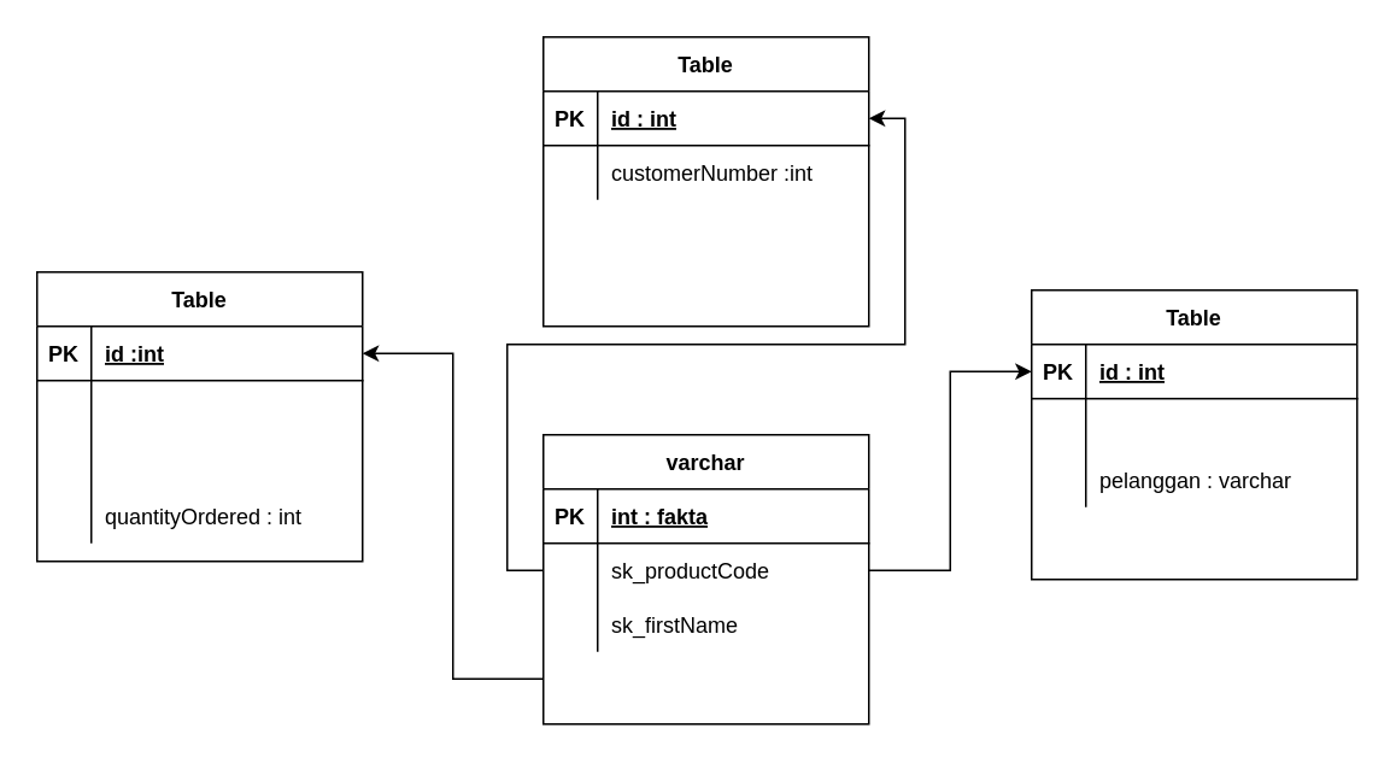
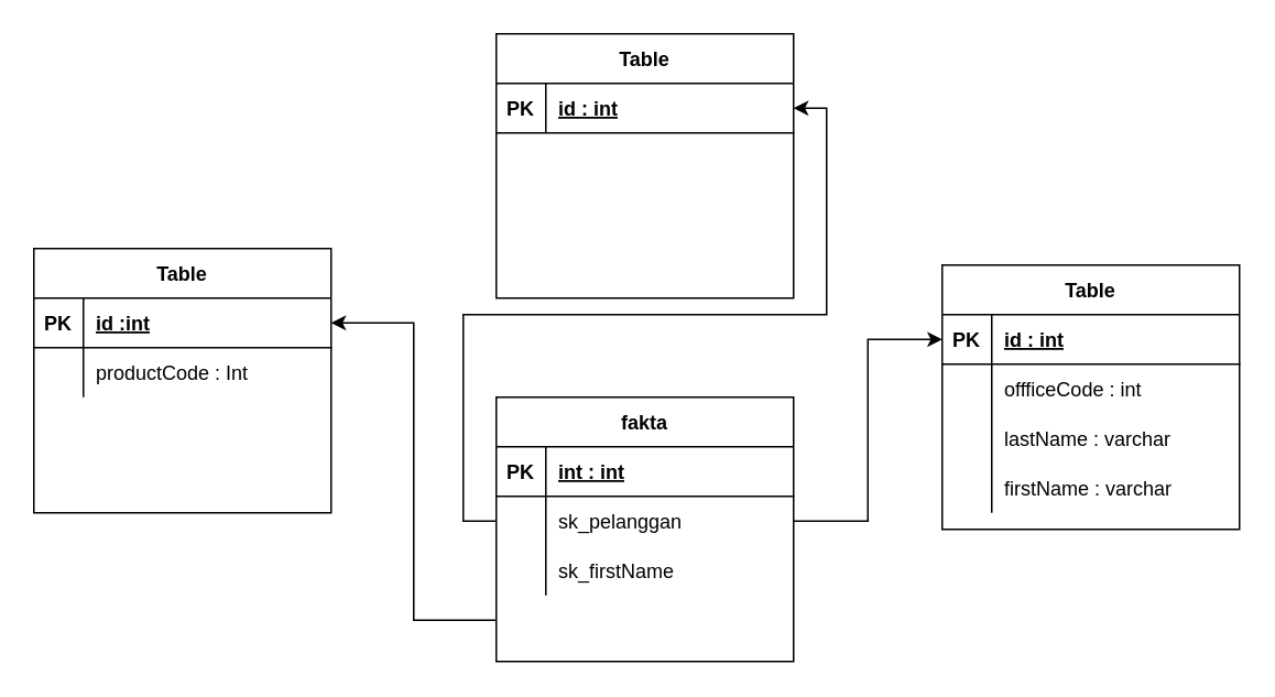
- <mxCell id="20" value="customerNumber :int" style="shape=partialRectangle;connectable=0;fillColor=none;top=0;left=0;bottom=0;right=0;align=left;spacingLeft=6;overflow=hidden;" vertex="1" parent="18"><mxGeometry x="30" width="150" height="30" as="geometry"><mxRectangle width="150" height="30" as="alternateBounds" /></mxGeometry></mxCell>
+ <mxCell id="8" value="productCode : Int" style="shape=partialRectangle;connectable=0;fillColor=none;top=0;left=0;bottom=0;right=0;align=left;spacingLeft=6;overflow=hidden;" vertex="1" parent="6"><mxGeometry x="30" width="150" height="30" as="geometry"><mxRectangle width="150" height="30" as="alternateBounds" /></mxGeometry></mxCell>
+ <mxCell id="31" value="offficeCode : int" style="shape=partialRectangle;connectable=0;fillColor=none;top=0;left=0;bottom=0;right=0;align=left;spacingLeft=6;overflow=hidden;" vertex="1" parent="29"><mxGeometry x="30" width="150" height="30" as="geometry"><mxRectangle width="150" height="30" as="alternateBounds" /></mxGeometry></mxCell>
- <mxCell id="38" value="varchar" style="shape=table;startSize=30;container=1;collapsible=1;childLayout=tableLayout;fixedRows=1;rowLines=0;fontStyle=1;align=center;resizeLast=1;" vertex="1" parent="1"><mxGeometry x="300" y="240" width="180" height="160" as="geometry" /></mxCell>
+ <mxCell id="38" value="fakta" style="shape=table;startSize=30;container=1;collapsible=1;childLayout=tableLayout;fixedRows=1;rowLines=0;fontStyle=1;align=center;resizeLast=1;" vertex="1" parent="1"><mxGeometry x="300" y="240" width="180" height="160" as="geometry" /></mxCell>
- <mxCell id="34" value="pelanggan : varchar" style="shape=partialRectangle;connectable=0;fillColor=none;top=0;left=0;bottom=0;right=0;align=left;spacingLeft=6;overflow=hidden;" vertex="1" parent="32"><mxGeometry x="30" width="150" height="30" as="geometry"><mxRectangle width="150" height="30" as="alternateBounds" /></mxGeometry></mxCell>
+ <mxCell id="34" value="lastName : varchar" style="shape=partialRectangle;connectable=0;fillColor=none;top=0;left=0;bottom=0;right=0;align=left;spacingLeft=6;overflow=hidden;" vertex="1" parent="32"><mxGeometry x="30" width="150" height="30" as="geometry"><mxRectangle width="150" height="30" as="alternateBounds" /></mxGeometry></mxCell>
- <mxCell id="13" value="quantityOrdered : int" style="shape=partialRectangle;connectable=0;fillColor=none;top=0;left=0;bottom=0;right=0;align=left;spacingLeft=6;overflow=hidden;" vertex="1" parent="11"><mxGeometry x="30" width="150" height="30" as="geometry"><mxRectangle width="150" height="30" as="alternateBounds" /></mxGeometry></mxCell>
- <mxCell id="41" value="int : fakta" style="shape=partialRectangle;connectable=0;fillColor=none;top=0;left=0;bottom=0;right=0;align=left;spacingLeft=6;fontStyle=5;overflow=hidden;" vertex="1" parent="39"><mxGeometry x="30" width="150" height="30" as="geometry"><mxRectangle width="150" height="30" as="alternateBounds" /></mxGeometry></mxCell>
+ <mxCell id="41" value="int : int" style="shape=partialRectangle;connectable=0;fillColor=none;top=0;left=0;bottom=0;right=0;align=left;spacingLeft=6;fontStyle=5;overflow=hidden;" vertex="1" parent="39"><mxGeometry x="30" width="150" height="30" as="geometry"><mxRectangle width="150" height="30" as="alternateBounds" /></mxGeometry></mxCell>
+ <mxCell id="37" value="firstName : varchar" style="shape=partialRectangle;connectable=0;fillColor=none;top=0;left=0;bottom=0;right=0;align=left;spacingLeft=6;overflow=hidden;" vertex="1" parent="35"><mxGeometry x="30" width="150" height="30" as="geometry"><mxRectangle width="150" height="30" as="alternateBounds" /></mxGeometry></mxCell>
- <mxCell id="44" value="sk_productCode" style="shape=partialRectangle;connectable=0;fillColor=none;top=0;left=0;bottom=0;right=0;align=left;spacingLeft=6;overflow=hidden;" vertex="1" parent="42"><mxGeometry x="30" width="150" height="30" as="geometry"><mxRectangle width="150" height="30" as="alternateBounds" /></mxGeometry></mxCell>
+ <mxCell id="44" value="sk_pelanggan" style="shape=partialRectangle;connectable=0;fillColor=none;top=0;left=0;bottom=0;right=0;align=left;spacingLeft=6;overflow=hidden;" vertex="1" parent="42"><mxGeometry x="30" width="150" height="30" as="geometry"><mxRectangle width="150" height="30" as="alternateBounds" /></mxGeometry></mxCell>
